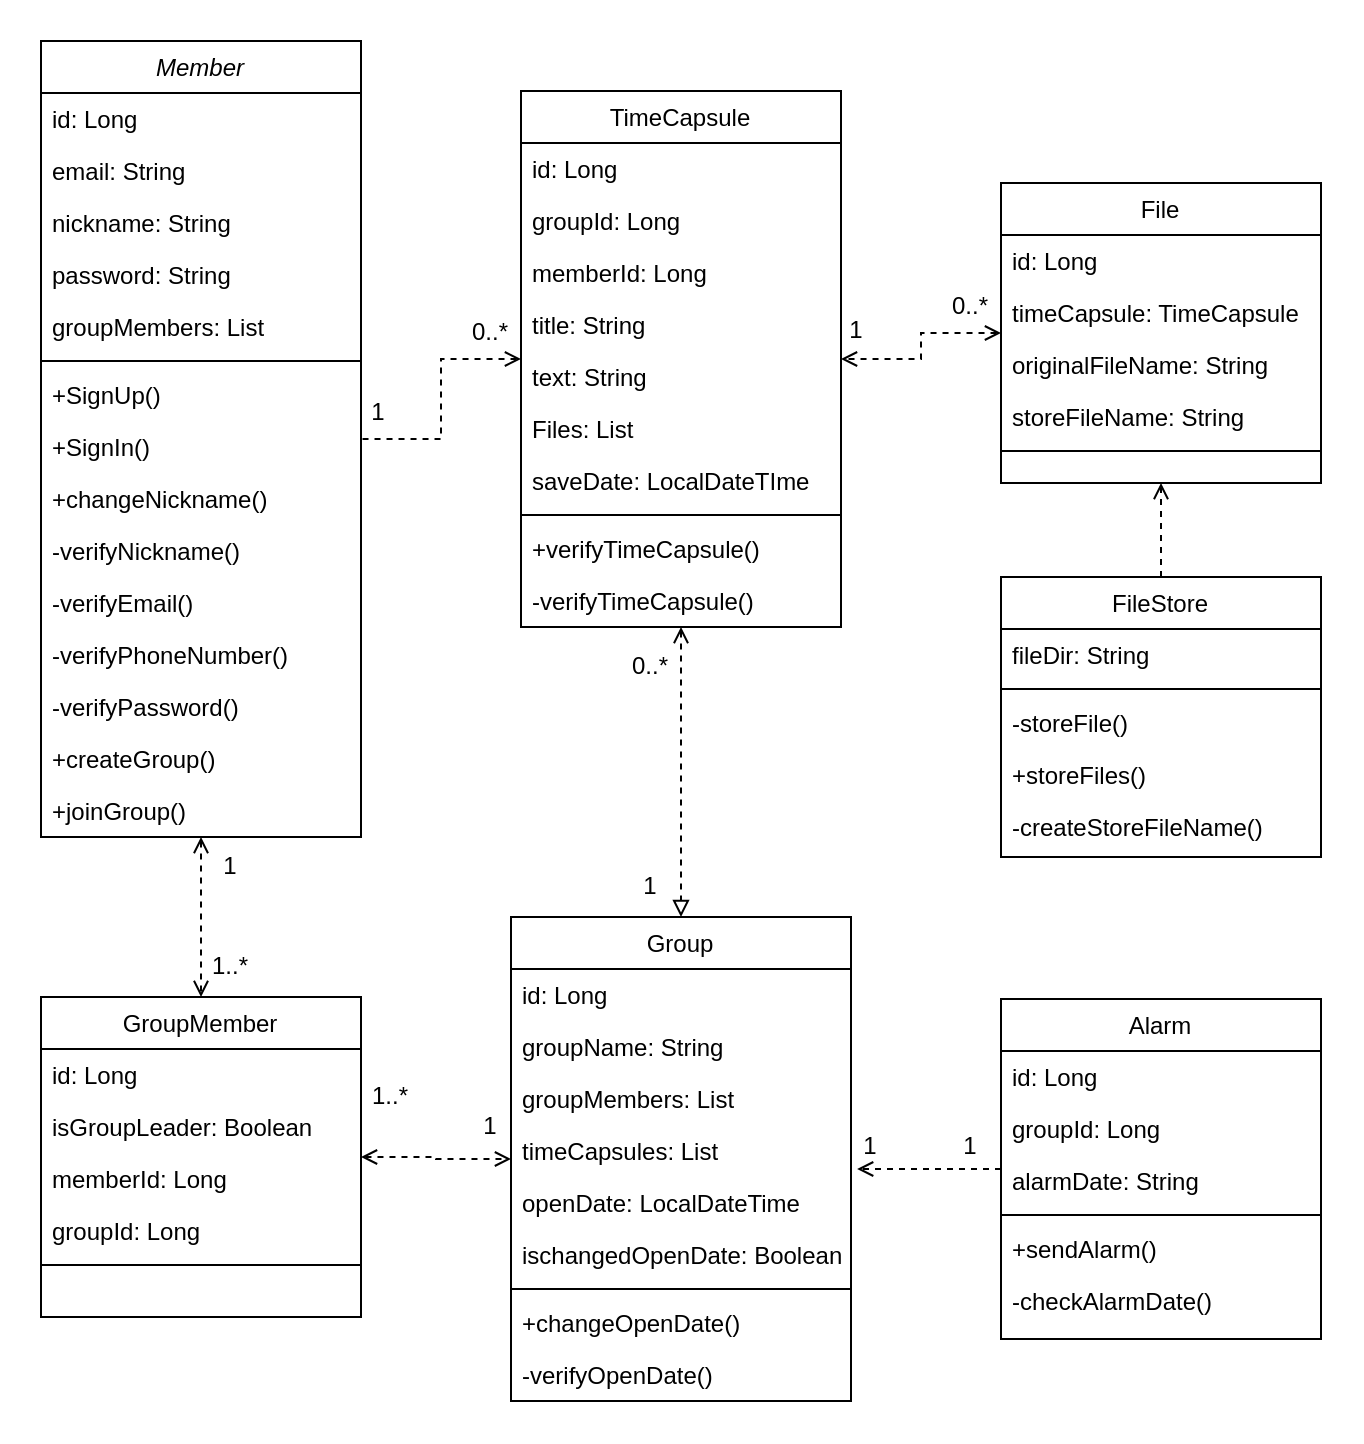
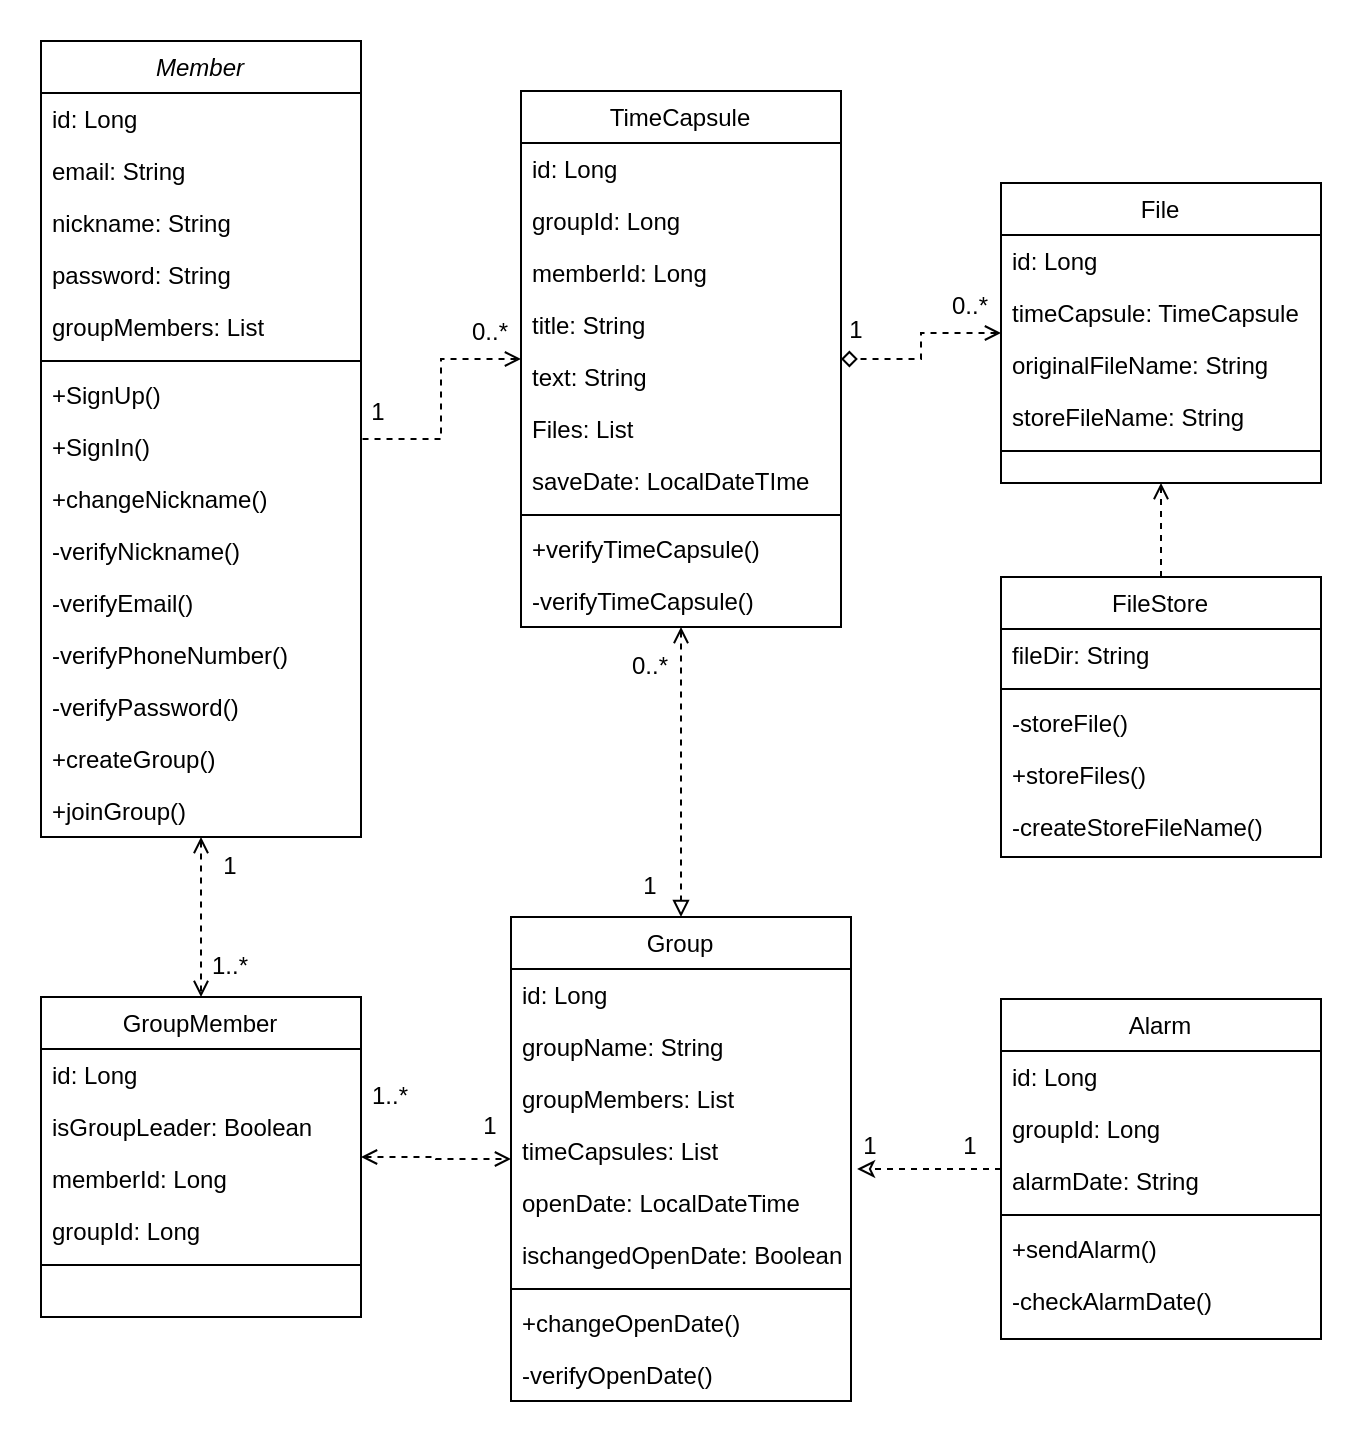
- <mxCell id="32" style="edgeStyle=orthogonalEdgeStyle;rounded=0;orthogonalLoop=1;jettySize=auto;html=1;dashed=1;endArrow=open;endFill=0;startArrow=open;startFill=0;" parent="1" source="33" target="21" edge="1"><mxGeometry relative="1" as="geometry" /></mxCell>
+ <mxCell id="32" style="edgeStyle=orthogonalEdgeStyle;rounded=0;orthogonalLoop=1;jettySize=auto;html=1;dashed=1;endArrow=diamond;endFill=0;startArrow=open;startFill=0;" parent="1" source="33" target="21" edge="1"><mxGeometry relative="1" as="geometry" /></mxCell>
- <mxCell id="73" style="edgeStyle=orthogonalEdgeStyle;rounded=0;orthogonalLoop=1;jettySize=auto;html=1;entryX=1.018;entryY=-0.154;entryDx=0;entryDy=0;entryPerimeter=0;dashed=1;startArrow=none;startFill=0;endArrow=open;endFill=0;" parent="1" source="74" target="62" edge="1"><mxGeometry relative="1" as="geometry" /></mxCell>
+ <mxCell id="73" style="edgeStyle=orthogonalEdgeStyle;rounded=0;orthogonalLoop=1;jettySize=auto;html=1;entryX=1.018;entryY=-0.154;entryDx=0;entryDy=0;entryPerimeter=0;dashed=1;startArrow=none;startFill=0;endArrow=classic;endFill=0;" parent="1" source="74" target="62" edge="1"><mxGeometry relative="1" as="geometry" /></mxCell>
